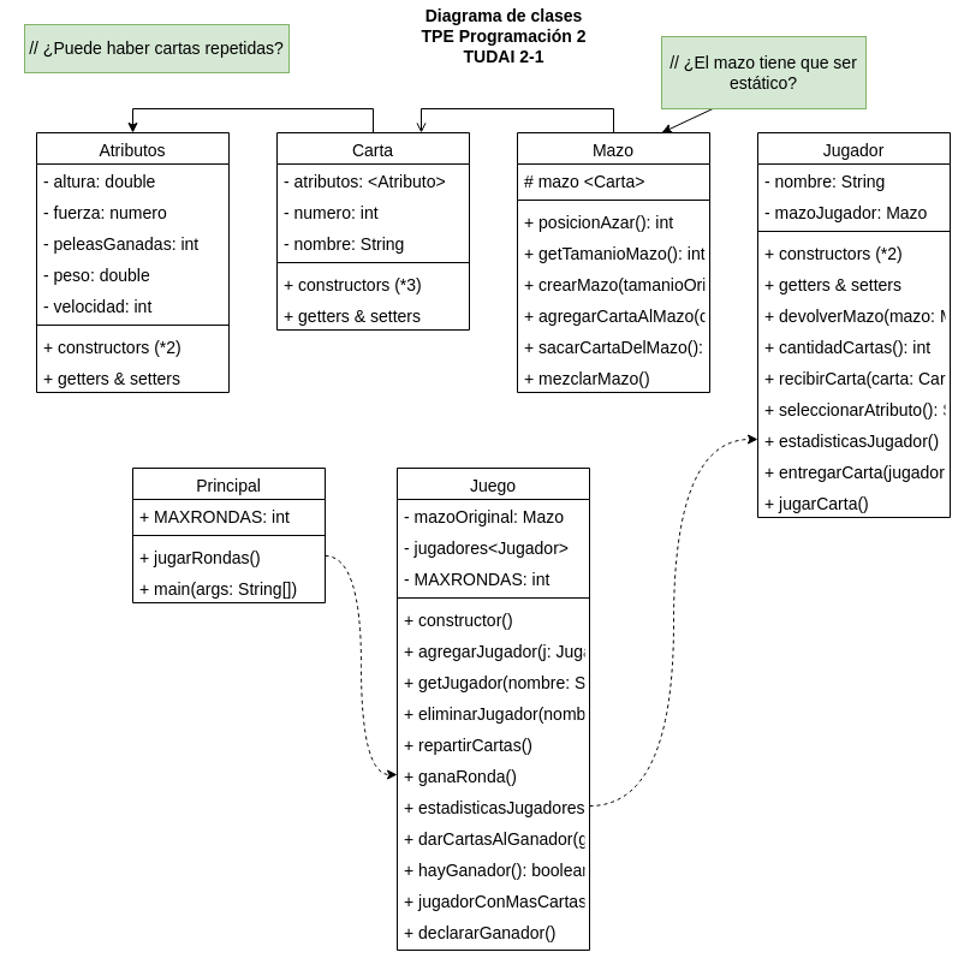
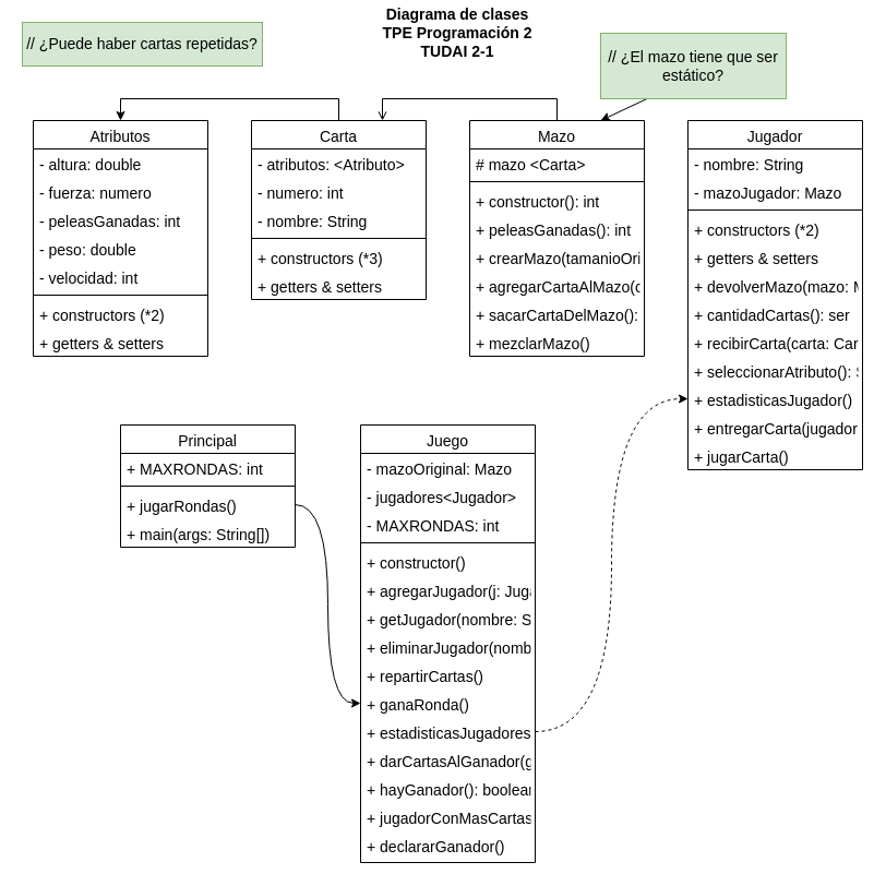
- <mxCell id="6" value="+ posicionAzar(): int" style="text;align=left;verticalAlign=top;spacingLeft=4;spacingRight=4;overflow=hidden;rotatable=0;points=[[0,0.5],[1,0.5]];portConstraint=eastwest;fontSize=14;" parent="3" vertex="1"><mxGeometry y="60" width="160" height="26" as="geometry" /></mxCell>
+ <mxCell id="6" value="+ constructor(): int" style="text;align=left;verticalAlign=top;spacingLeft=4;spacingRight=4;overflow=hidden;rotatable=0;points=[[0,0.5],[1,0.5]];portConstraint=eastwest;fontSize=14;" parent="3" vertex="1"><mxGeometry y="60" width="160" height="26" as="geometry" /></mxCell>
- <mxCell id="7" value="+ getTamanioMazo(): int" style="text;align=left;verticalAlign=top;spacingLeft=4;spacingRight=4;overflow=hidden;rotatable=0;points=[[0,0.5],[1,0.5]];portConstraint=eastwest;fontSize=14;" vertex="1" parent="3"><mxGeometry y="86" width="160" height="26" as="geometry" /></mxCell>
+ <mxCell id="7" value="+ peleasGanadas(): int" style="text;align=left;verticalAlign=top;spacingLeft=4;spacingRight=4;overflow=hidden;rotatable=0;points=[[0,0.5],[1,0.5]];portConstraint=eastwest;fontSize=14;" vertex="1" parent="3"><mxGeometry y="86" width="160" height="26" as="geometry" /></mxCell>
- <mxCell id="27" value="+ cantidadCartas(): int" style="text;align=left;verticalAlign=top;spacingLeft=4;spacingRight=4;overflow=hidden;rotatable=0;points=[[0,0.5],[1,0.5]];portConstraint=eastwest;fontSize=14;" vertex="1" parent="20"><mxGeometry y="164" width="160" height="26" as="geometry" /></mxCell>
+ <mxCell id="27" value="+ cantidadCartas(): ser" style="text;align=left;verticalAlign=top;spacingLeft=4;spacingRight=4;overflow=hidden;rotatable=0;points=[[0,0.5],[1,0.5]];portConstraint=eastwest;fontSize=14;" vertex="1" parent="20"><mxGeometry y="164" width="160" height="26" as="geometry" /></mxCell>
- <mxCell id="68" style="edgeStyle=orthogonalEdgeStyle;curved=1;rounded=0;orthogonalLoop=1;jettySize=auto;html=1;exitX=1;exitY=0.5;exitDx=0;exitDy=0;entryX=0;entryY=0.5;entryDx=0;entryDy=0;fontFamily=Helvetica;fontSize=14;fontColor=#000000;dashed=1;" edge="1" parent="1" source="66" target="56"><mxGeometry relative="1" as="geometry" /></mxCell>
+ <mxCell id="68" style="edgeStyle=orthogonalEdgeStyle;curved=1;rounded=0;orthogonalLoop=1;jettySize=auto;html=1;exitX=1;exitY=0.5;exitDx=0;exitDy=0;entryX=0;entryY=0.5;entryDx=0;entryDy=0;fontFamily=Helvetica;fontSize=14;fontColor=#000000;" edge="1" parent="1" source="66" target="56"><mxGeometry relative="1" as="geometry" /></mxCell>
